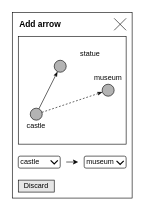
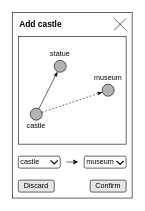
- <mxCell id="3" value="Add arrow" style="text;html=1;strokeColor=none;fillColor=none;align=left;verticalAlign=middle;whiteSpace=wrap;rounded=0;fontColor=#000000;fontStyle=1;fontSize=14;" parent="1" vertex="1"><mxGeometry x="30" y="30" width="160" height="20" as="geometry" /></mxCell>
+ <mxCell id="3" value="Add castle" style="text;html=1;strokeColor=none;fillColor=none;align=left;verticalAlign=middle;whiteSpace=wrap;rounded=0;fontColor=#000000;fontStyle=1;fontSize=14;" parent="1" vertex="1"><mxGeometry x="30" y="30" width="160" height="20" as="geometry" /></mxCell>
- <mxCell id="16" value="statue" style="text;html=1;strokeColor=none;fillColor=none;align=center;verticalAlign=middle;whiteSpace=wrap;rounded=0;" parent="1" vertex="1"><mxGeometry x="120" y="80" width="60" height="20" as="geometry" /></mxCell>
+ <mxCell id="16" value="statue" style="text;html=1;strokeColor=none;fillColor=none;align=center;verticalAlign=middle;whiteSpace=wrap;rounded=0;" parent="1" vertex="1"><mxGeometry x="70" y="80" width="60" height="20" as="geometry" /></mxCell>
- <mxCell id="6" value="Discard" style="whiteSpace=wrap;html=1;fontColor=#000000;fontStyle=0;fillColor=#E6E6E6;rounded=0;" parent="1" vertex="1"><mxGeometry x="30" y="300" width="60" height="20" as="geometry" /></mxCell>
+ <mxCell id="6" value="Discard" style="rounded=1;whiteSpace=wrap;html=1;fontColor=#000000;fontStyle=0;fillColor=#E6E6E6;" parent="1" vertex="1"><mxGeometry x="30" y="300" width="60" height="20" as="geometry" /></mxCell>
+ <mxCell id="7" value="Confirm" style="rounded=1;whiteSpace=wrap;html=1;fontColor=#000000;fontStyle=0;fillColor=#E6E6E6;" parent="1" vertex="1"><mxGeometry x="150" y="300" width="60" height="20" as="geometry" /></mxCell>
